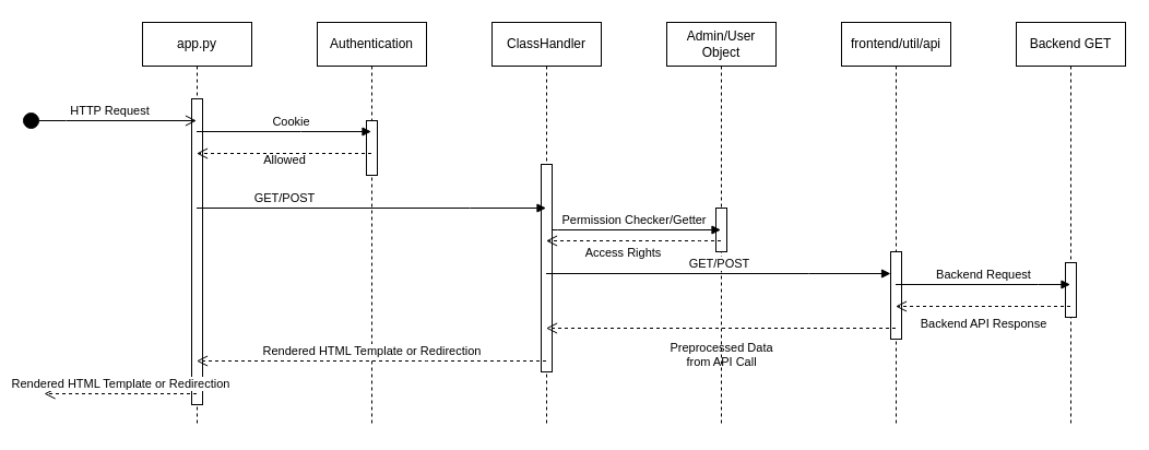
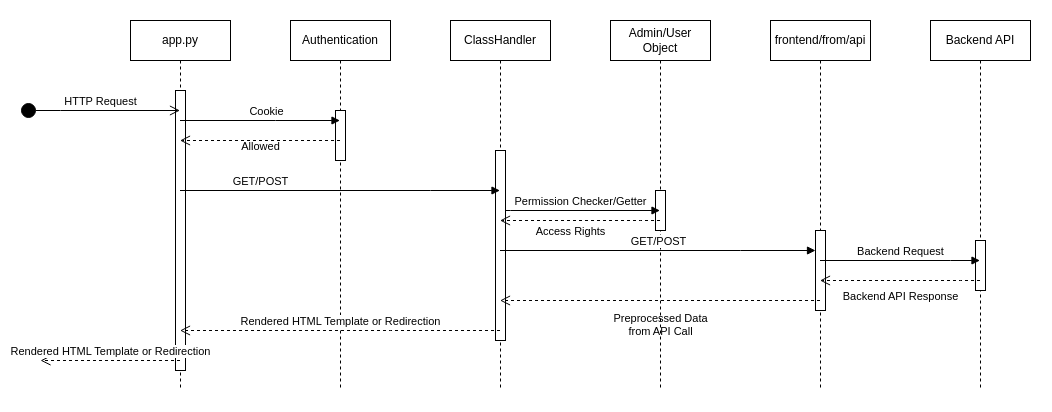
- <mxCell id="12" value="frontend/util/api" style="shape=umlLifeline;perimeter=lifelinePerimeter;whiteSpace=wrap;html=1;container=1;dropTarget=0;collapsible=0;recursiveResize=0;outlineConnect=0;portConstraint=eastwest;newEdgeStyle={&quot;curved&quot;:0,&quot;rounded&quot;:0};" parent="1" vertex="1"><mxGeometry x="770" y="20" width="100" height="370" as="geometry" /></mxCell>
+ <mxCell id="12" value="frontend/from/api" style="shape=umlLifeline;perimeter=lifelinePerimeter;whiteSpace=wrap;html=1;container=1;dropTarget=0;collapsible=0;recursiveResize=0;outlineConnect=0;portConstraint=eastwest;newEdgeStyle={&quot;curved&quot;:0,&quot;rounded&quot;:0};" parent="1" vertex="1"><mxGeometry x="770" y="20" width="100" height="370" as="geometry" /></mxCell>
- <mxCell id="18" value="Backend GET" style="shape=umlLifeline;perimeter=lifelinePerimeter;whiteSpace=wrap;html=1;container=1;dropTarget=0;collapsible=0;recursiveResize=0;outlineConnect=0;portConstraint=eastwest;newEdgeStyle={&quot;curved&quot;:0,&quot;rounded&quot;:0};" parent="1" vertex="1"><mxGeometry x="930" y="20" width="100" height="370" as="geometry" /></mxCell>
+ <mxCell id="18" value="Backend API" style="shape=umlLifeline;perimeter=lifelinePerimeter;whiteSpace=wrap;html=1;container=1;dropTarget=0;collapsible=0;recursiveResize=0;outlineConnect=0;portConstraint=eastwest;newEdgeStyle={&quot;curved&quot;:0,&quot;rounded&quot;:0};" parent="1" vertex="1"><mxGeometry x="930" y="20" width="100" height="370" as="geometry" /></mxCell>
